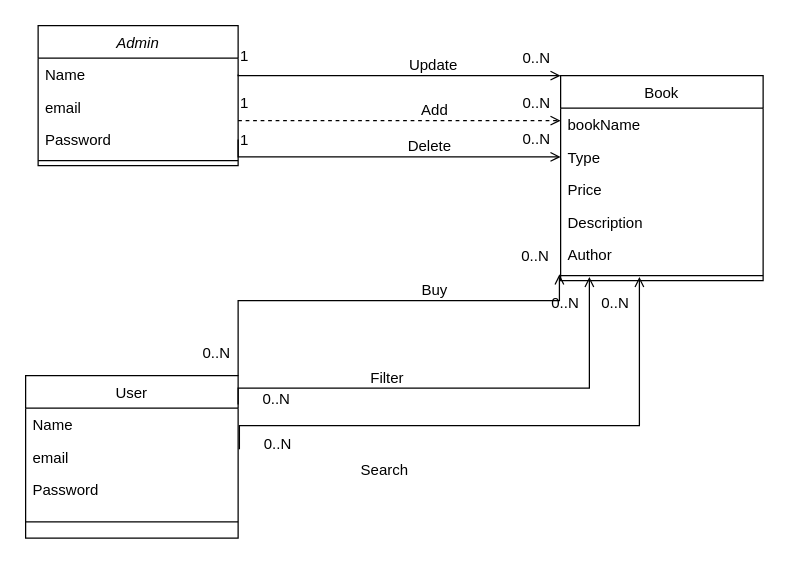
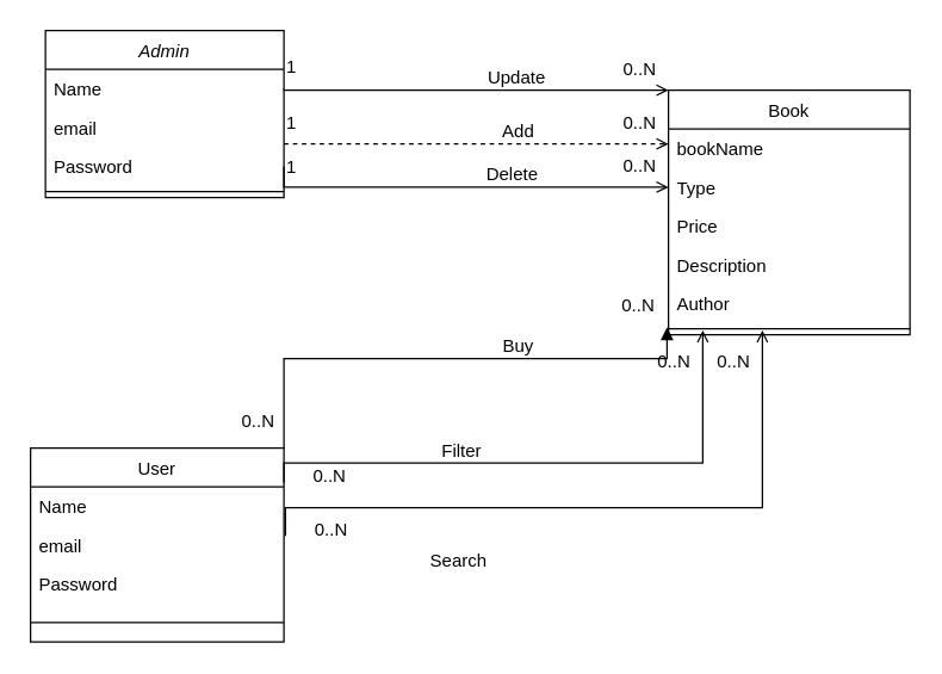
- <mxCell id="31" value="" style="endArrow=open;shadow=0;strokeWidth=1;rounded=0;endFill=1;edgeStyle=elbowEdgeStyle;elbow=vertical;exitX=1;exitY=0;exitDx=0;exitDy=0;entryX=-0.006;entryY=1.115;entryDx=0;entryDy=0;entryPerimeter=0;" edge="1" parent="1" source="7" target="17"><mxGeometry x="0.5" y="41" relative="1" as="geometry"><mxPoint x="200" y="121" as="sourcePoint" /><mxPoint x="458" y="135" as="targetPoint" /><mxPoint x="-40" y="32" as="offset" /><Array as="points"><mxPoint x="350" y="240" /></Array></mxGeometry></mxCell>
+ <mxCell id="31" value="" style="endArrow=block;shadow=0;strokeWidth=1;rounded=0;endFill=1;edgeStyle=elbowEdgeStyle;elbow=vertical;exitX=1;exitY=0;exitDx=0;exitDy=0;entryX=-0.006;entryY=1.115;entryDx=0;entryDy=0;entryPerimeter=0;" edge="1" parent="1" source="7" target="17"><mxGeometry x="0.5" y="41" relative="1" as="geometry"><mxPoint x="200" y="121" as="sourcePoint" /><mxPoint x="458" y="135" as="targetPoint" /><mxPoint x="-40" y="32" as="offset" /><Array as="points"><mxPoint x="350" y="240" /></Array></mxGeometry></mxCell>
